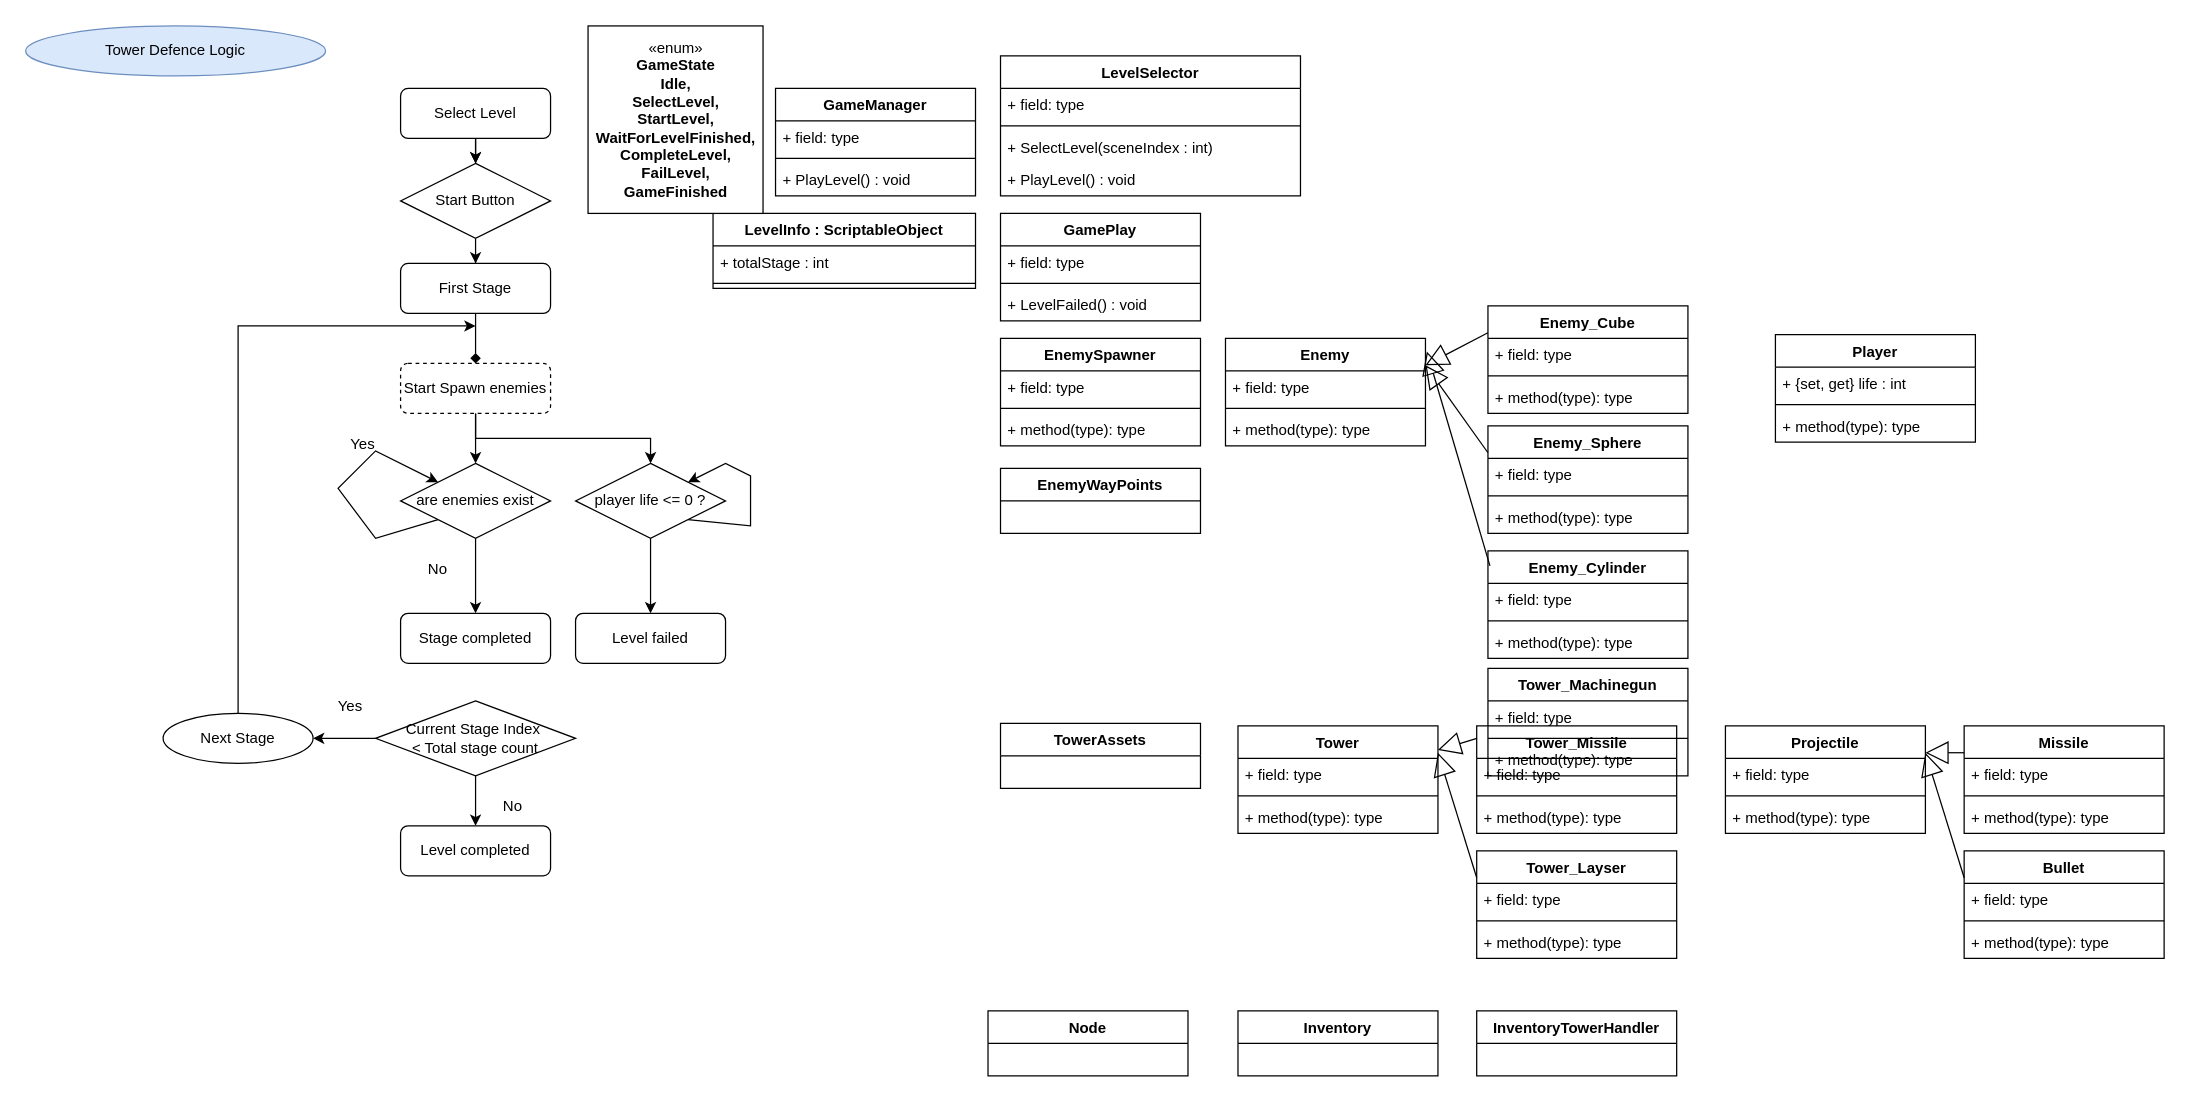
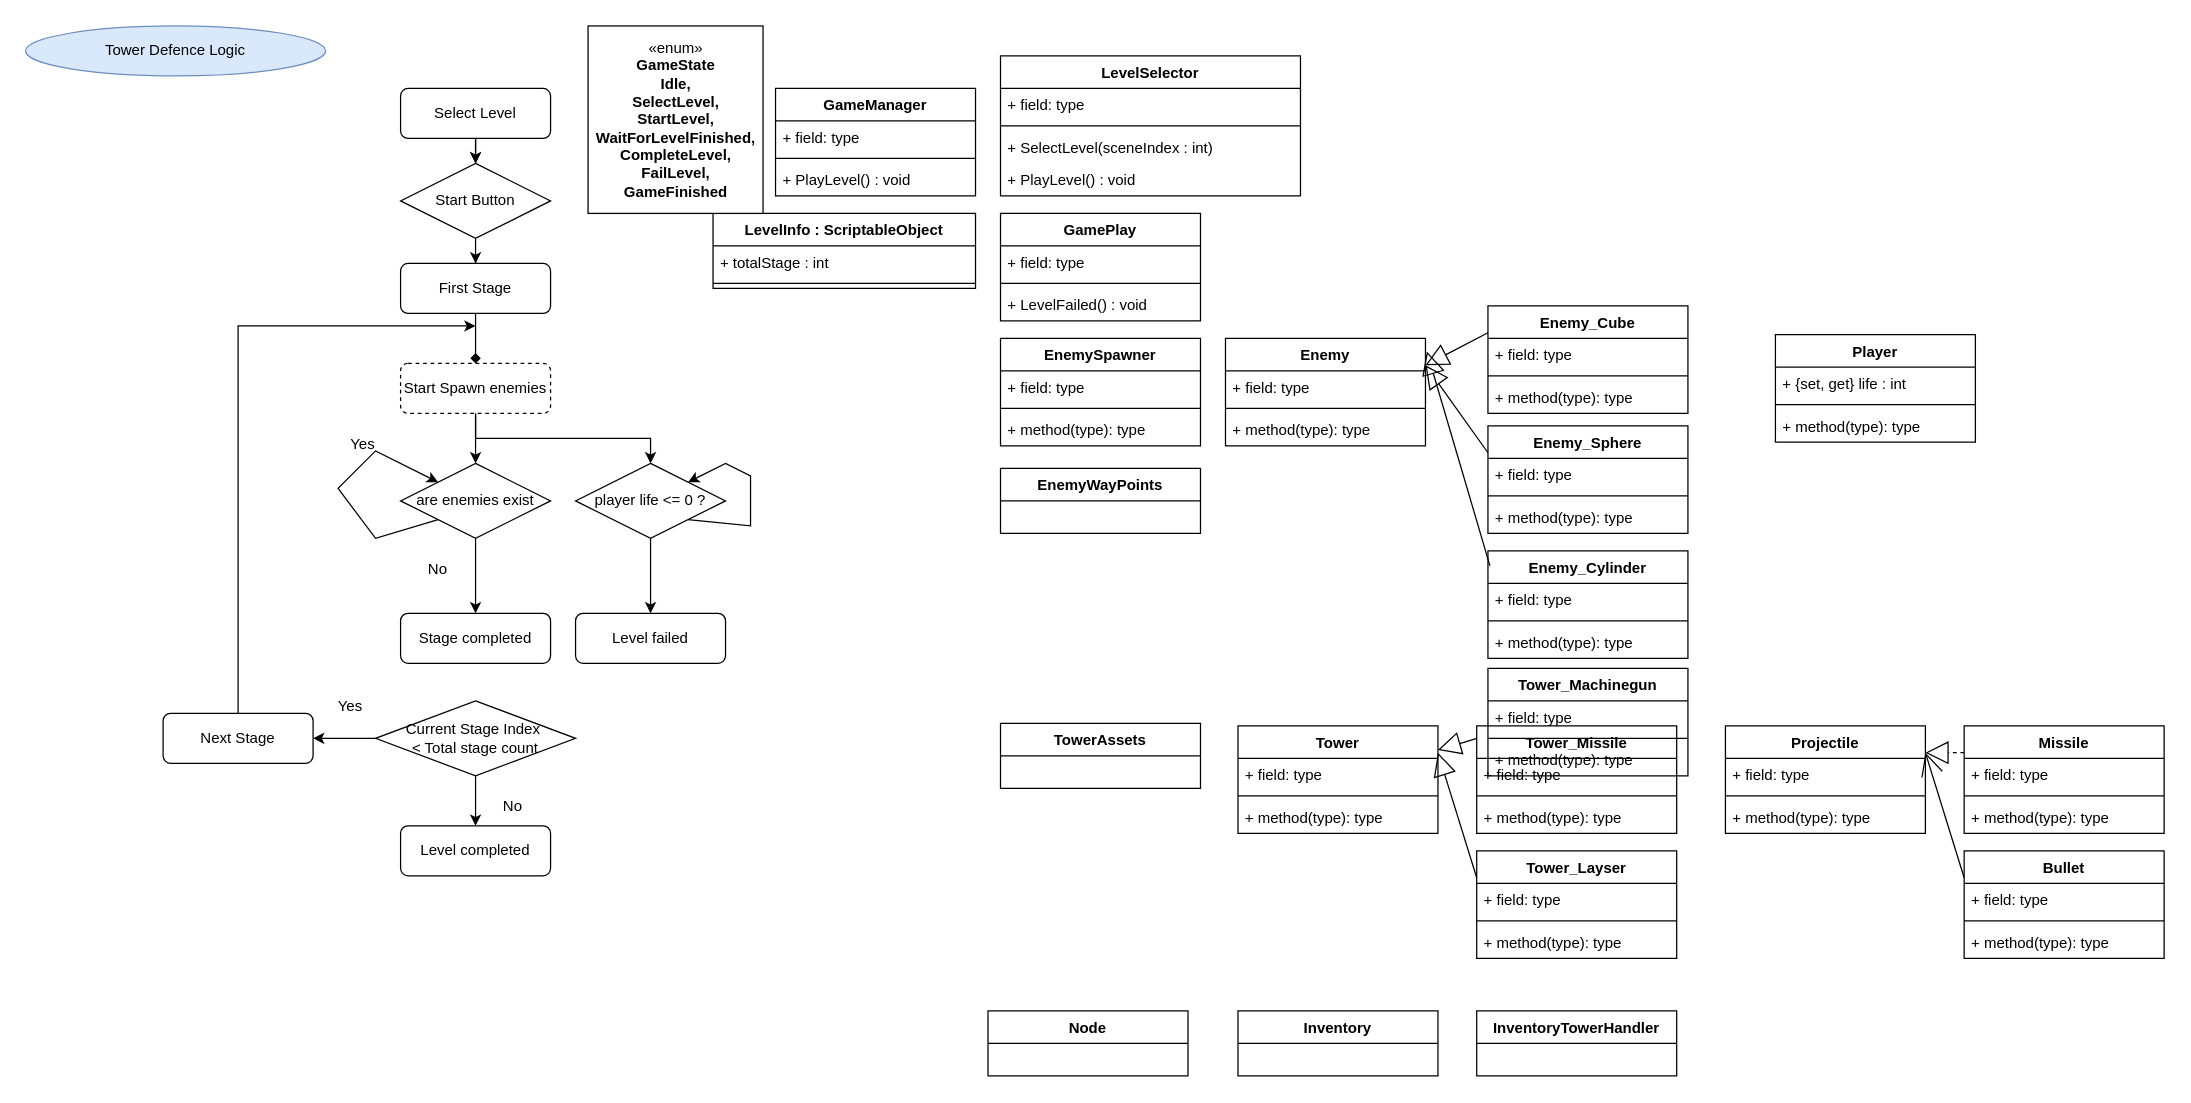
- <mxCell id="18" value="Next Stage" style="ellipse;whiteSpace=wrap;html=1;fontSize=12;glass=0;strokeWidth=1;shadow=0;" parent="1" vertex="1"><mxGeometry x="130" y="570" width="120" height="40" as="geometry" /></mxCell>
+ <mxCell id="18" value="Next Stage" style="rounded=1;whiteSpace=wrap;html=1;fontSize=12;glass=0;strokeWidth=1;shadow=0;" parent="1" vertex="1"><mxGeometry x="130" y="570" width="120" height="40" as="geometry" /></mxCell>
- <mxCell id="100" value="" style="endArrow=block;endSize=16;endFill=0;html=1;rounded=0;exitX=0;exitY=0.25;exitDx=0;exitDy=0;entryX=1;entryY=0.25;entryDx=0;entryDy=0;" parent="1" source="92" target="88" edge="1"><mxGeometry width="160" relative="1" as="geometry"><mxPoint x="1581" y="481.5" as="sourcePoint" /><mxPoint x="1550" y="381.5" as="targetPoint" /></mxGeometry></mxCell>
+ <mxCell id="100" value="" style="endArrow=block;endSize=16;endFill=0;html=1;rounded=0;exitX=0;exitY=0.25;exitDx=0;exitDy=0;entryX=1;entryY=0.25;entryDx=0;entryDy=0;dashed=1;" parent="1" source="92" target="88" edge="1"><mxGeometry width="160" relative="1" as="geometry"><mxPoint x="1581" y="481.5" as="sourcePoint" /><mxPoint x="1550" y="381.5" as="targetPoint" /></mxGeometry></mxCell>
- <mxCell id="101" value="" style="endArrow=block;endSize=16;endFill=0;html=1;rounded=0;exitX=0;exitY=0.25;exitDx=0;exitDy=0;entryX=1;entryY=0.25;entryDx=0;entryDy=0;" parent="1" source="96" target="88" edge="1"><mxGeometry width="160" relative="1" as="geometry"><mxPoint x="1581" y="481.5" as="sourcePoint" /><mxPoint x="1550" y="381.5" as="targetPoint" /></mxGeometry></mxCell>
+ <mxCell id="101" value="" style="endArrow=open;endSize=16;endFill=0;html=1;rounded=0;exitX=0;exitY=0.25;exitDx=0;exitDy=0;entryX=1;entryY=0.25;entryDx=0;entryDy=0;" parent="1" source="96" target="88" edge="1"><mxGeometry width="160" relative="1" as="geometry"><mxPoint x="1581" y="481.5" as="sourcePoint" /><mxPoint x="1550" y="381.5" as="targetPoint" /></mxGeometry></mxCell>
